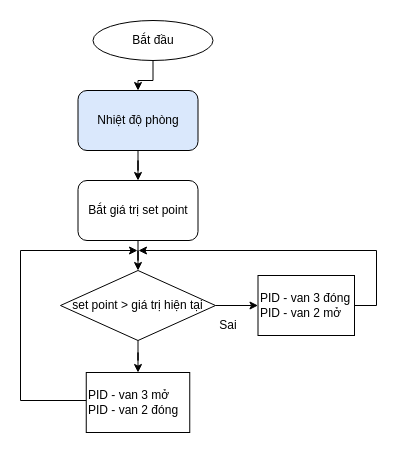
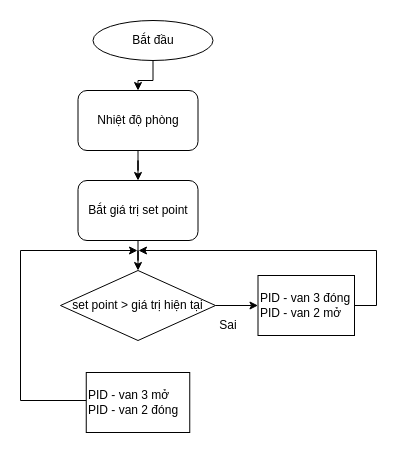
- <mxCell id="5" value="Nhiệt độ phòng" style="rounded=1;whiteSpace=wrap;html=1;fillColor=#dae8fc;" parent="1" vertex="1"><mxGeometry x="77.5" y="90" width="120" height="60" as="geometry" /></mxCell>
+ <mxCell id="5" value="Nhiệt độ phòng" style="rounded=1;whiteSpace=wrap;html=1;" parent="1" vertex="1"><mxGeometry x="77.5" y="90" width="120" height="60" as="geometry" /></mxCell>
- <mxCell id="9" style="edgeStyle=orthogonalEdgeStyle;rounded=0;orthogonalLoop=1;jettySize=auto;html=1;entryX=0.5;entryY=0;entryDx=0;entryDy=0;" parent="1" source="10" target="14" edge="1"><mxGeometry relative="1" as="geometry" /></mxCell>
